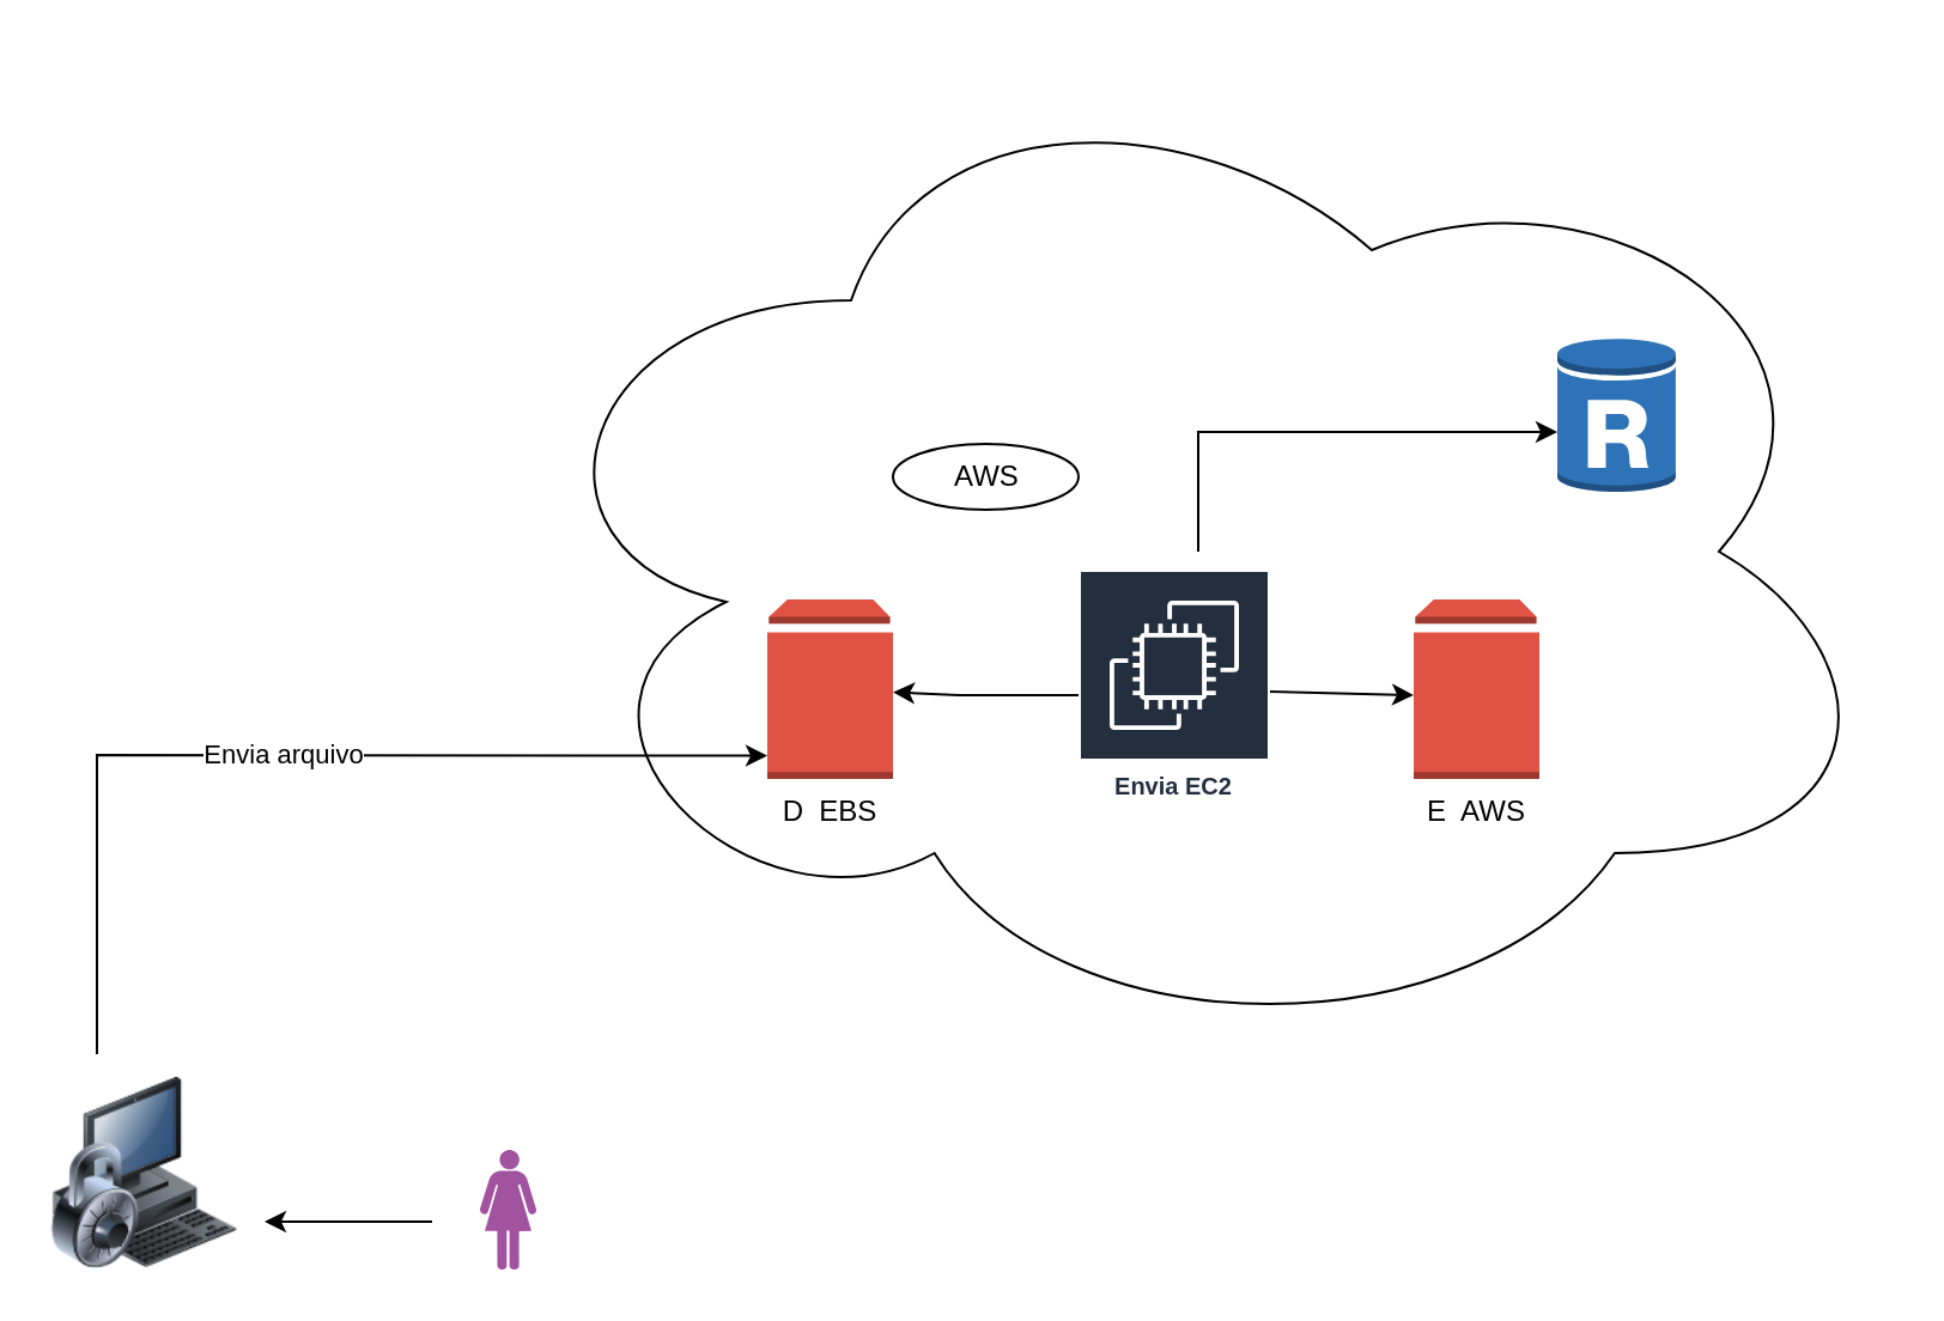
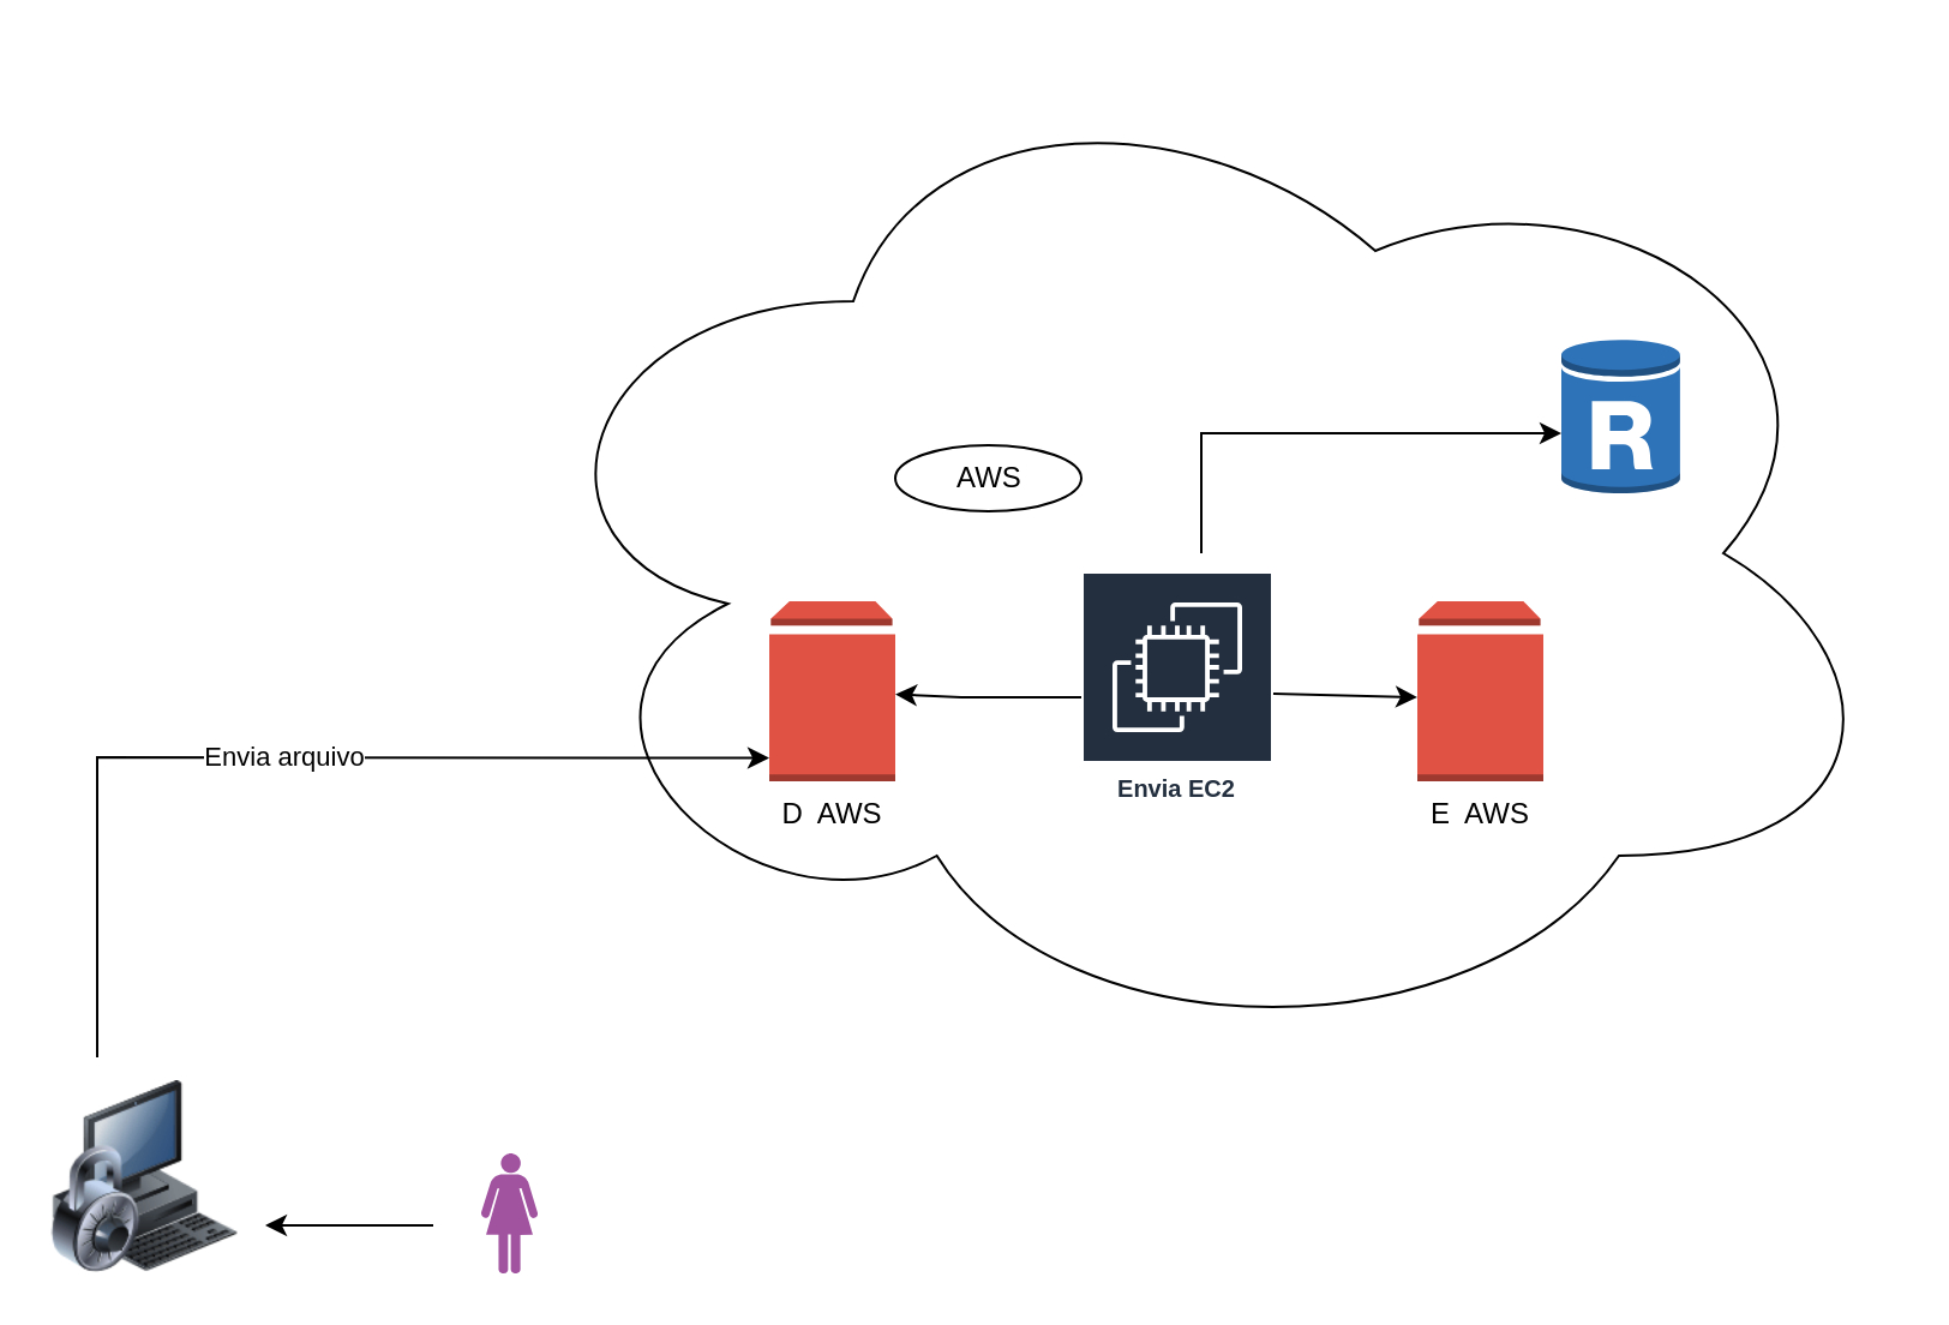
- <mxCell id="7" value="&lt;font style=&quot;vertical-align: inherit;&quot; dir=&quot;auto&quot;&gt;&lt;font style=&quot;vertical-align: inherit;&quot; dir=&quot;auto&quot;&gt;&amp;nbsp;D&amp;nbsp; EBS&amp;nbsp;&lt;/font&gt;&lt;/font&gt;" style="outlineConnect=0;dashed=0;verticalLabelPosition=bottom;verticalAlign=top;align=center;html=1;shape=mxgraph.aws3.volume;fillColor=#E05243;gradientColor=none;" parent="1" vertex="1"><mxGeometry x="320" y="250" width="52.5" height="75" as="geometry" /></mxCell>
+ <mxCell id="7" value="&lt;font style=&quot;vertical-align: inherit;&quot; dir=&quot;auto&quot;&gt;&lt;font style=&quot;vertical-align: inherit;&quot; dir=&quot;auto&quot;&gt;&amp;nbsp;D&amp;nbsp; AWS&amp;nbsp;&lt;/font&gt;&lt;/font&gt;" style="outlineConnect=0;dashed=0;verticalLabelPosition=bottom;verticalAlign=top;align=center;html=1;shape=mxgraph.aws3.volume;fillColor=#E05243;gradientColor=none;" parent="1" vertex="1"><mxGeometry x="320" y="250" width="52.5" height="75" as="geometry" /></mxCell>
